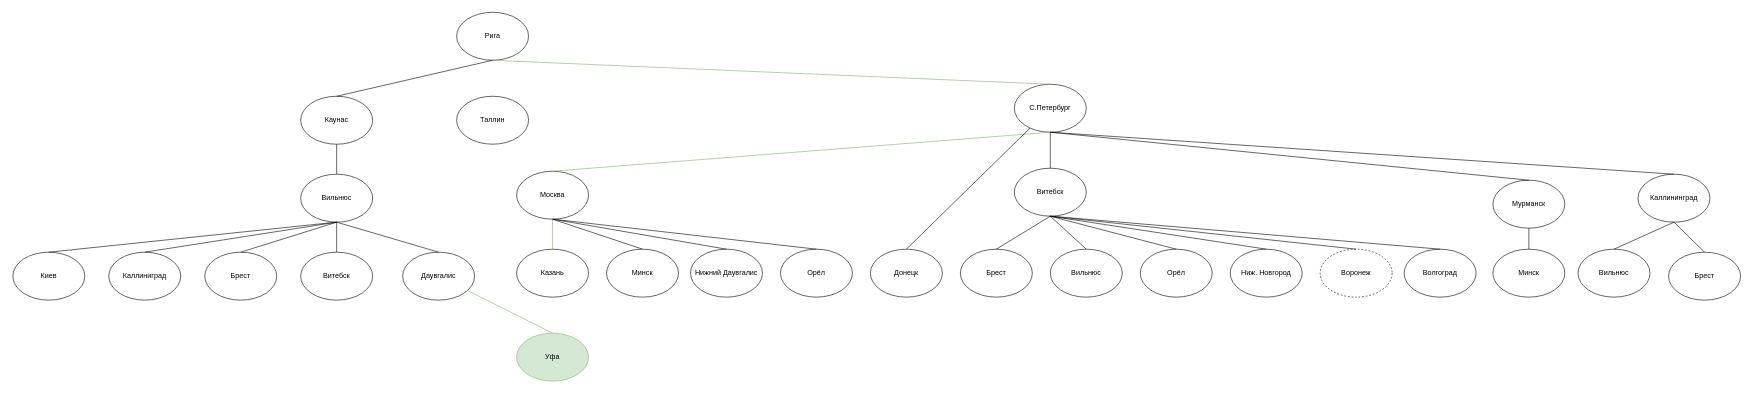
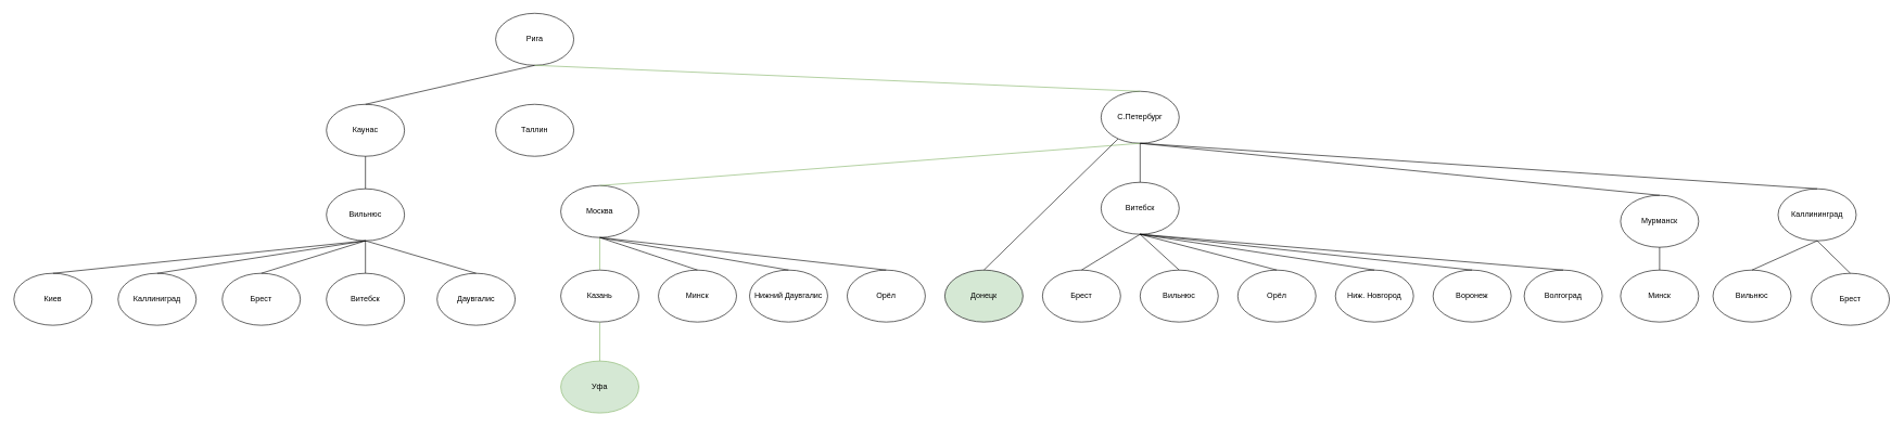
- <mxCell id="33" value="Донецк" style="ellipse;whiteSpace=wrap;html=1;" parent="1" vertex="1"><mxGeometry x="1450" y="415" width="120" height="80" as="geometry" /></mxCell>
+ <mxCell id="33" value="Донецк" style="ellipse;whiteSpace=wrap;html=1;fillColor=#d5e8d4;" parent="1" vertex="1"><mxGeometry x="1450" y="415" width="120" height="80" as="geometry" /></mxCell>
- <mxCell id="44" value="Воронеж" style="ellipse;whiteSpace=wrap;html=1;dashed=1;" parent="1" vertex="1"><mxGeometry x="2200" y="415" width="120" height="80" as="geometry" /></mxCell>
+ <mxCell id="44" value="Воронеж" style="ellipse;whiteSpace=wrap;html=1;" parent="1" vertex="1"><mxGeometry x="2200" y="415" width="120" height="80" as="geometry" /></mxCell>
- <mxCell id="39" value="" style="endArrow=none;html=1;rounded=0;exitX=0.5;exitY=0;exitDx=0;exitDy=0;fillColor=#d5e8d4;strokeColor=#82b366;" parent="1" source="38" target="13" edge="1"><mxGeometry width="50" height="50" relative="1" as="geometry"><mxPoint x="970" y="465" as="sourcePoint" /><mxPoint x="970" y="415" as="targetPoint" /></mxGeometry></mxCell>
+ <mxCell id="39" value="" style="endArrow=none;html=1;rounded=0;entryX=0.5;entryY=1;entryDx=0;entryDy=0;exitX=0.5;exitY=0;exitDx=0;exitDy=0;fillColor=#d5e8d4;strokeColor=#82b366;" parent="1" source="38" target="26" edge="1"><mxGeometry width="50" height="50" relative="1" as="geometry"><mxPoint x="970" y="465" as="sourcePoint" /><mxPoint x="970" y="415" as="targetPoint" /></mxGeometry></mxCell>
